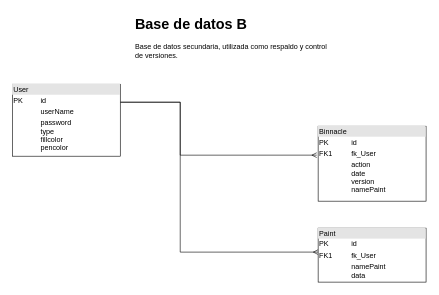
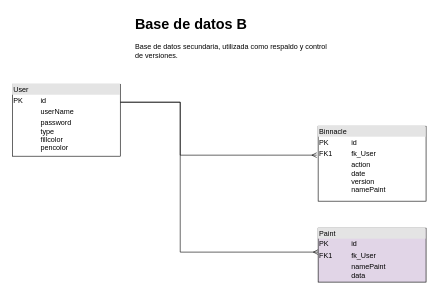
- <mxCell id="6" value="&lt;div style=&quot;box-sizing: border-box ; width: 100% ; background: #e4e4e4 ; padding: 2px&quot;&gt;Paint&lt;/div&gt;&lt;table style=&quot;width: 100% ; font-size: 1em&quot; cellpadding=&quot;2&quot; cellspacing=&quot;0&quot;&gt;&lt;tbody&gt;&lt;tr&gt;&lt;td&gt;PK&lt;/td&gt;&lt;td&gt;id&lt;/td&gt;&lt;/tr&gt;&lt;tr&gt;&lt;td&gt;FK1&lt;/td&gt;&lt;td&gt;fk_User&lt;/td&gt;&lt;/tr&gt;&lt;tr&gt;&lt;td&gt;&lt;/td&gt;&lt;td&gt;namePaint&lt;br&gt;data&lt;/td&gt;&lt;/tr&gt;&lt;/tbody&gt;&lt;/table&gt;" style="verticalAlign=top;align=left;overflow=fill;html=1;" parent="1" vertex="1"><mxGeometry x="530" y="380" width="180" height="90" as="geometry" /></mxCell>
+ <mxCell id="6" value="&lt;div style=&quot;box-sizing: border-box ; width: 100% ; background: #e4e4e4 ; padding: 2px&quot;&gt;Paint&lt;/div&gt;&lt;table style=&quot;width: 100% ; font-size: 1em&quot; cellpadding=&quot;2&quot; cellspacing=&quot;0&quot;&gt;&lt;tbody&gt;&lt;tr&gt;&lt;td&gt;PK&lt;/td&gt;&lt;td&gt;id&lt;/td&gt;&lt;/tr&gt;&lt;tr&gt;&lt;td&gt;FK1&lt;/td&gt;&lt;td&gt;fk_User&lt;/td&gt;&lt;/tr&gt;&lt;tr&gt;&lt;td&gt;&lt;/td&gt;&lt;td&gt;namePaint&lt;br&gt;data&lt;/td&gt;&lt;/tr&gt;&lt;/tbody&gt;&lt;/table&gt;" style="verticalAlign=top;align=left;overflow=fill;html=1;fillColor=#e1d5e7;" parent="1" vertex="1"><mxGeometry x="530" y="380" width="180" height="90" as="geometry" /></mxCell>
